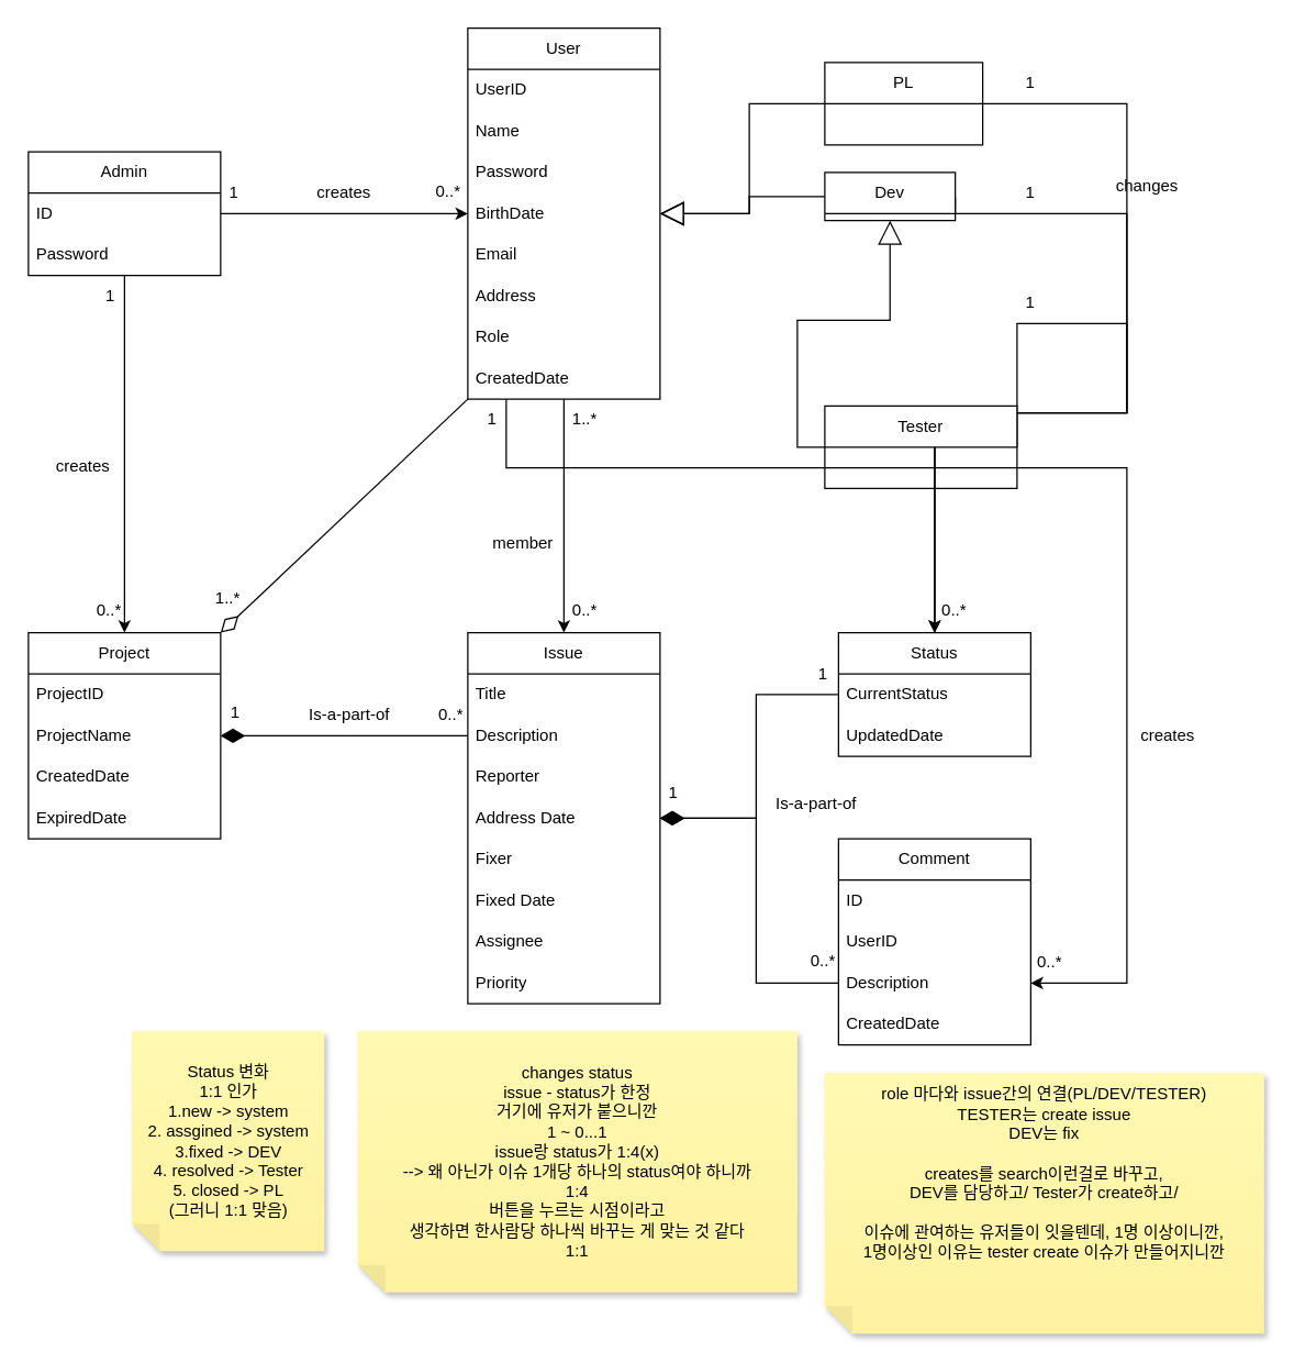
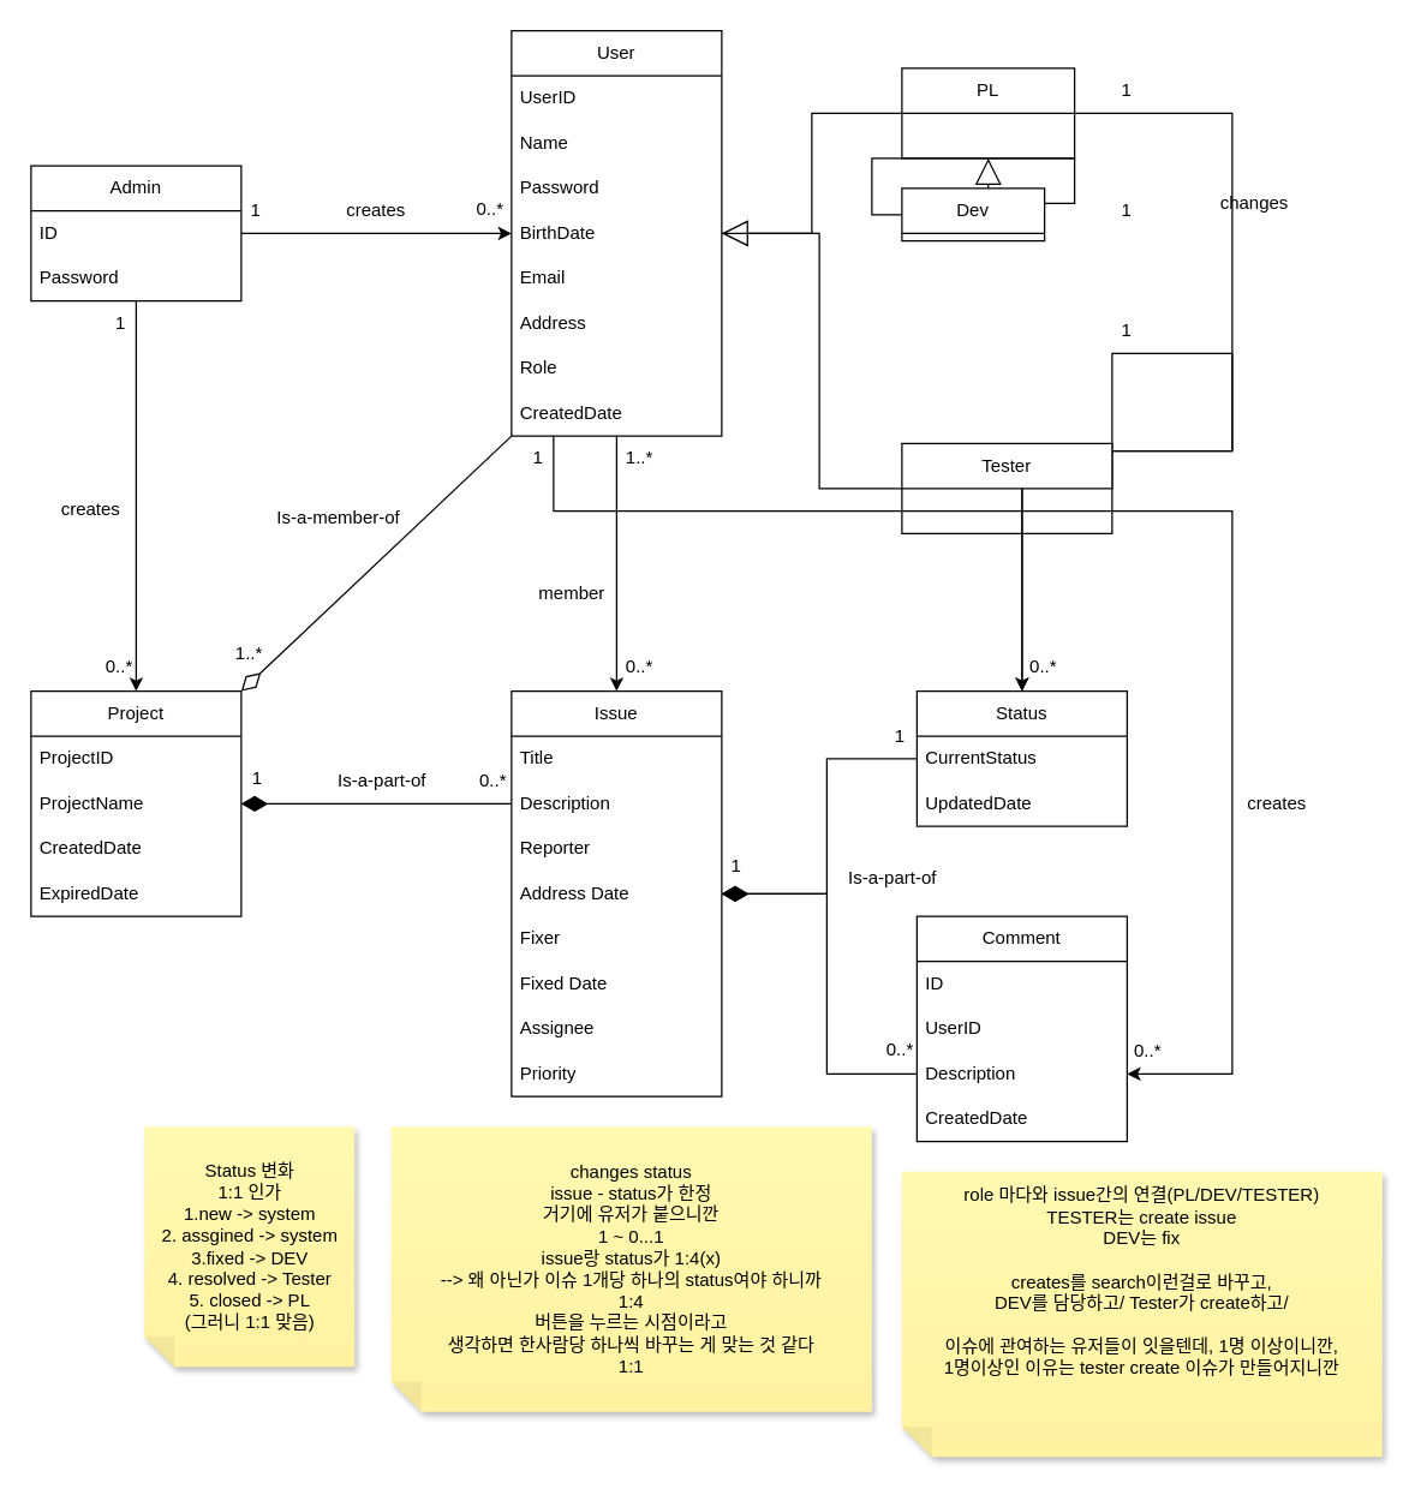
- <mxCell id="11" style="edgeStyle=orthogonalEdgeStyle;rounded=0;orthogonalLoop=1;jettySize=auto;html=1;exitX=0;exitY=0.5;exitDx=0;exitDy=0;entryX=1;entryY=0.5;entryDx=0;entryDy=0;endArrow=block;endFill=0;endSize=15;" parent="1" source="13" target="6" edge="1"><mxGeometry relative="1" as="geometry" /></mxCell>
+ <mxCell id="11" style="edgeStyle=orthogonalEdgeStyle;rounded=0;orthogonalLoop=1;jettySize=auto;html=1;exitX=0;exitY=0.5;exitDx=0;exitDy=0;entryX=1;entryY=0.5;entryDx=0;entryDy=0;endArrow=none;endFill=0;endSize=15;" parent="1" source="13" target="6" edge="1"><mxGeometry relative="1" as="geometry" /></mxCell>
- <mxCell id="14" style="edgeStyle=orthogonalEdgeStyle;rounded=0;orthogonalLoop=1;jettySize=auto;html=1;exitX=0;exitY=0.5;exitDx=0;exitDy=0;endArrow=block;endFill=0;endSize=15;" parent="1" source="16" target="6" edge="1"><mxGeometry relative="1" as="geometry" /></mxCell>
+ <mxCell id="14" style="edgeStyle=orthogonalEdgeStyle;rounded=0;orthogonalLoop=1;jettySize=auto;html=1;exitX=0;exitY=0.5;exitDx=0;exitDy=0;endArrow=block;endFill=0;endSize=15;" parent="1" source="16" target="13" edge="1"><mxGeometry relative="1" as="geometry" /></mxCell>
- <mxCell id="12" style="edgeStyle=orthogonalEdgeStyle;rounded=0;orthogonalLoop=1;jettySize=auto;html=1;exitX=1;exitY=0.5;exitDx=0;exitDy=0;entryX=0.5;entryY=0;entryDx=0;entryDy=0;endArrow=open;" parent="1" source="13" target="45" edge="1"><mxGeometry relative="1" as="geometry"><Array as="points"><mxPoint x="820" y="75" /><mxPoint x="820" y="300" /><mxPoint x="680" y="300" /></Array></mxGeometry></mxCell>
+ <mxCell id="12" style="edgeStyle=orthogonalEdgeStyle;rounded=0;orthogonalLoop=1;jettySize=auto;html=1;exitX=1;exitY=0.5;exitDx=0;exitDy=0;entryX=0.5;entryY=0;entryDx=0;entryDy=0;" parent="1" source="13" target="45" edge="1"><mxGeometry relative="1" as="geometry"><Array as="points"><mxPoint x="820" y="75" /><mxPoint x="820" y="300" /><mxPoint x="680" y="300" /></Array></mxGeometry></mxCell>
- <mxCell id="15" style="edgeStyle=orthogonalEdgeStyle;rounded=0;orthogonalLoop=1;jettySize=auto;html=1;exitX=1;exitY=0.5;exitDx=0;exitDy=0;entryX=0.5;entryY=0;entryDx=0;entryDy=0;" parent="1" source="16" target="45" edge="1"><mxGeometry relative="1" as="geometry"><Array as="points"><mxPoint x="820" y="155" /><mxPoint x="820" y="300" /><mxPoint x="680" y="300" /></Array></mxGeometry></mxCell>
- <mxCell id="17" style="edgeStyle=orthogonalEdgeStyle;rounded=0;orthogonalLoop=1;jettySize=auto;html=1;exitX=0;exitY=0.5;exitDx=0;exitDy=0;endArrow=block;endFill=0;endSize=15;" parent="1" source="19" target="16" edge="1"><mxGeometry relative="1" as="geometry" /></mxCell>
+ <mxCell id="17" style="edgeStyle=orthogonalEdgeStyle;rounded=0;orthogonalLoop=1;jettySize=auto;html=1;exitX=0;exitY=0.5;exitDx=0;exitDy=0;entryX=1;entryY=0.5;entryDx=0;entryDy=0;endArrow=block;endFill=0;endSize=15;" parent="1" source="19" target="6" edge="1"><mxGeometry relative="1" as="geometry" /></mxCell>
+ <mxCell id="60" value="Is-a-member-of" style="text;html=1;align=center;verticalAlign=middle;whiteSpace=wrap;rounded=0;" parent="1" vertex="1"><mxGeometry x="181" y="330" width="88" height="30" as="geometry" /></mxCell>
